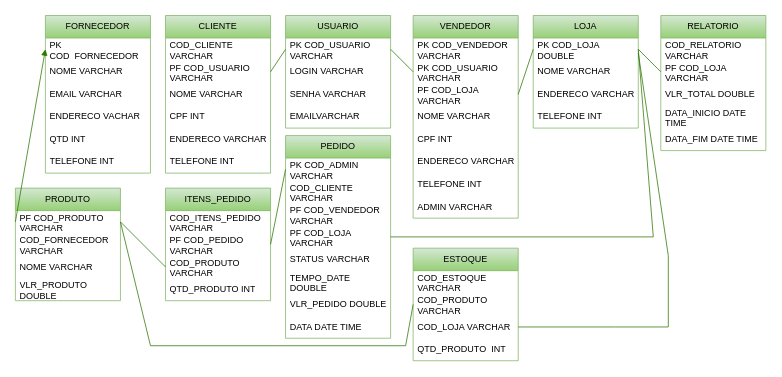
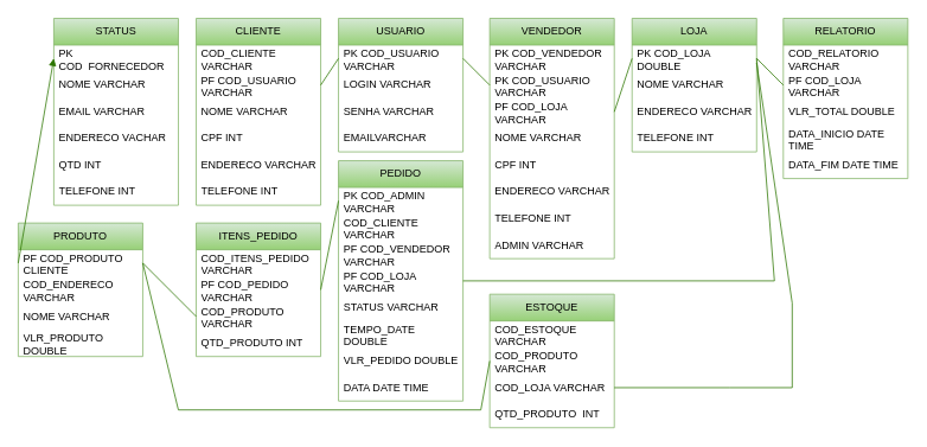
- <mxCell id="53" value="FORNECEDOR" style="swimlane;fontStyle=0;childLayout=stackLayout;horizontal=1;startSize=30;horizontalStack=0;resizeParent=1;resizeParentMax=0;resizeLast=0;collapsible=1;marginBottom=0;whiteSpace=wrap;html=1;fillColor=#d5e8d4;gradientColor=#97d077;strokeColor=#82b366;" parent="1" vertex="1"><mxGeometry x="60" y="20" width="140" height="210" as="geometry" /></mxCell>
+ <mxCell id="53" value="STATUS" style="swimlane;fontStyle=0;childLayout=stackLayout;horizontal=1;startSize=30;horizontalStack=0;resizeParent=1;resizeParentMax=0;resizeLast=0;collapsible=1;marginBottom=0;whiteSpace=wrap;html=1;fillColor=#d5e8d4;gradientColor=#97d077;strokeColor=#82b366;" parent="1" vertex="1"><mxGeometry x="60" y="20" width="140" height="210" as="geometry" /></mxCell>
- <mxCell id="48" value="PF COD_PRODUTO VARCHAR&amp;nbsp;" style="text;strokeColor=none;fillColor=none;align=left;verticalAlign=middle;spacingLeft=4;spacingRight=4;overflow=hidden;points=[[0,0.5],[1,0.5]];portConstraint=eastwest;rotatable=0;whiteSpace=wrap;html=1;" parent="47" vertex="1"><mxGeometry y="30" width="140" height="30" as="geometry" /></mxCell>
+ <mxCell id="48" value="PF COD_PRODUTO CLIENTE&amp;nbsp;" style="text;strokeColor=none;fillColor=none;align=left;verticalAlign=middle;spacingLeft=4;spacingRight=4;overflow=hidden;points=[[0,0.5],[1,0.5]];portConstraint=eastwest;rotatable=0;whiteSpace=wrap;html=1;" parent="47" vertex="1"><mxGeometry y="30" width="140" height="30" as="geometry" /></mxCell>
- <mxCell id="49" value="COD_FORNECEDOR VARCHAR" style="text;strokeColor=none;fillColor=none;align=left;verticalAlign=middle;spacingLeft=4;spacingRight=4;overflow=hidden;points=[[0,0.5],[1,0.5]];portConstraint=eastwest;rotatable=0;whiteSpace=wrap;html=1;" parent="47" vertex="1"><mxGeometry y="60" width="140" height="30" as="geometry" /></mxCell>
+ <mxCell id="49" value="COD_ENDERECO VARCHAR" style="text;strokeColor=none;fillColor=none;align=left;verticalAlign=middle;spacingLeft=4;spacingRight=4;overflow=hidden;points=[[0,0.5],[1,0.5]];portConstraint=eastwest;rotatable=0;whiteSpace=wrap;html=1;" parent="47" vertex="1"><mxGeometry y="60" width="140" height="30" as="geometry" /></mxCell>
